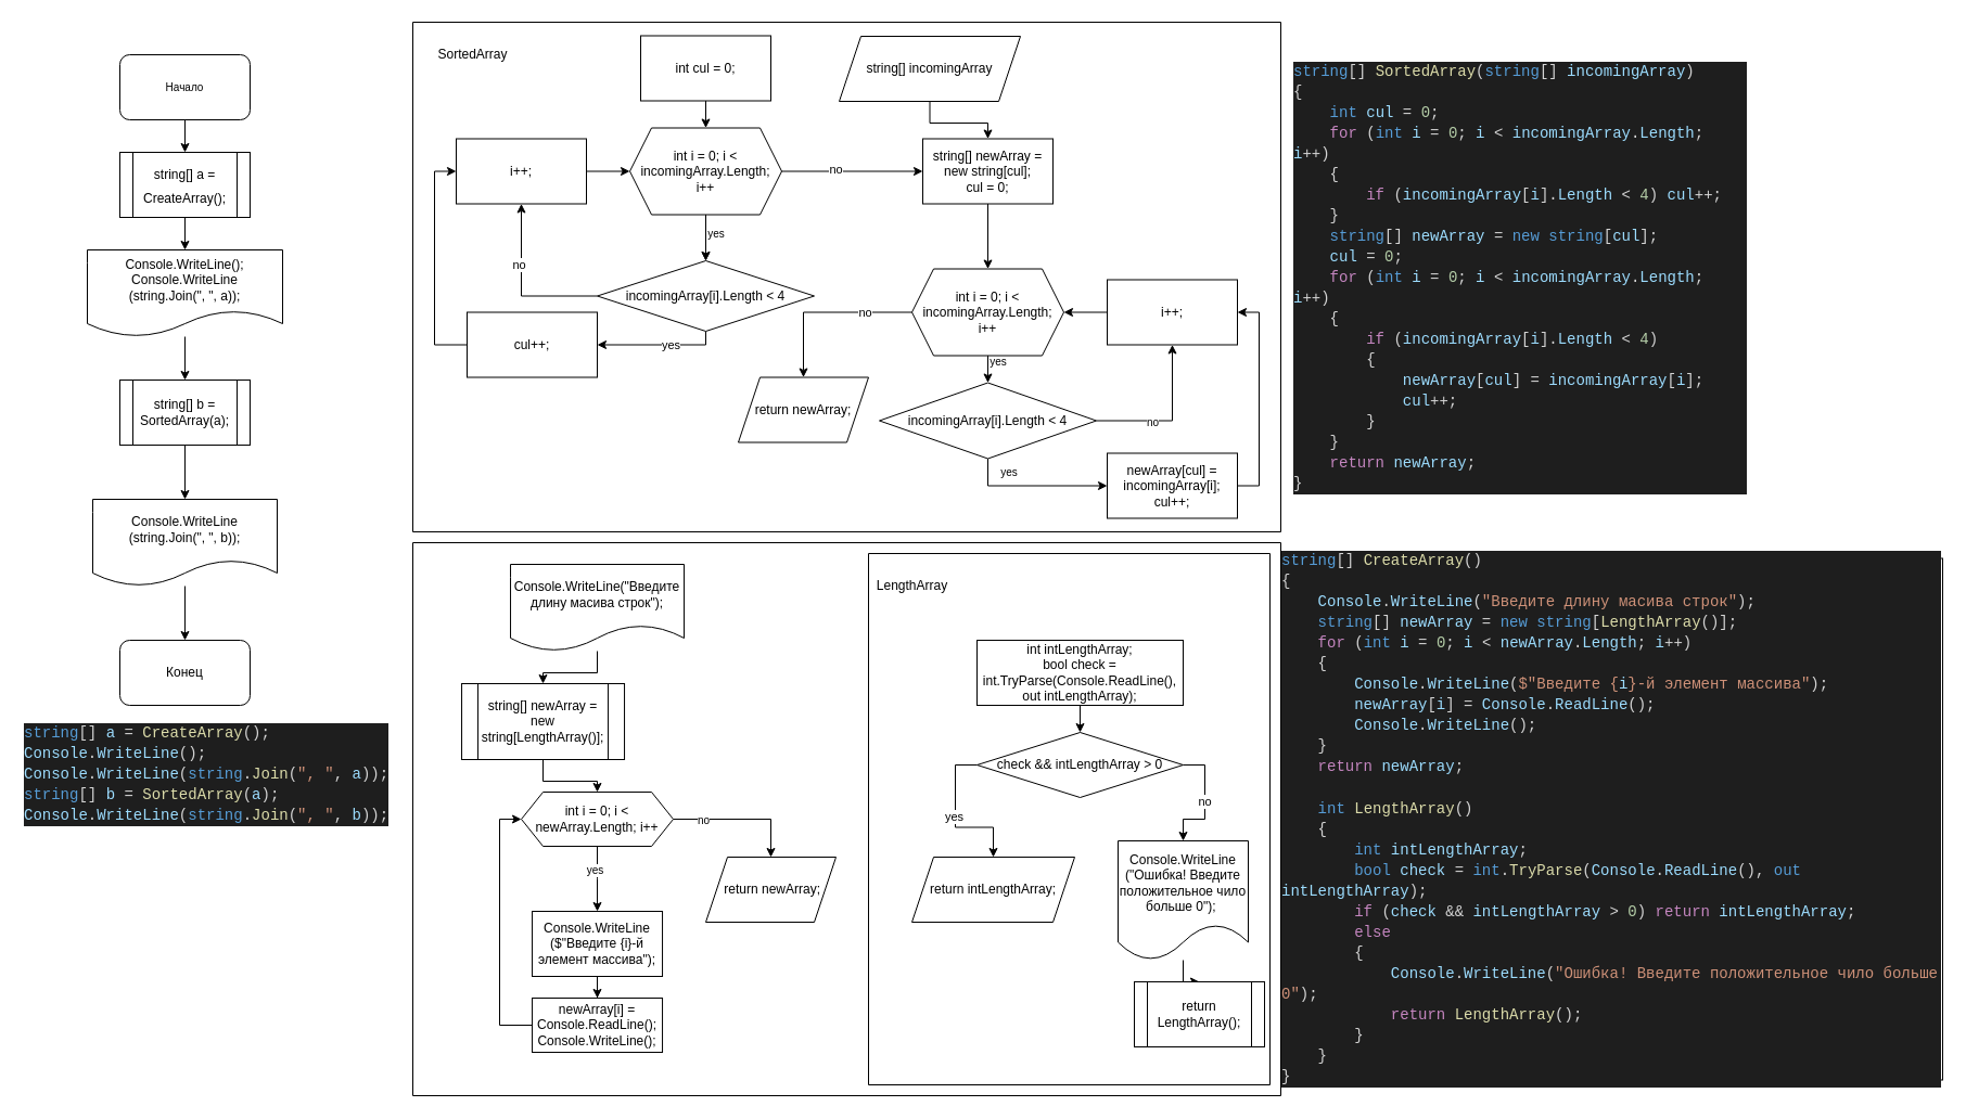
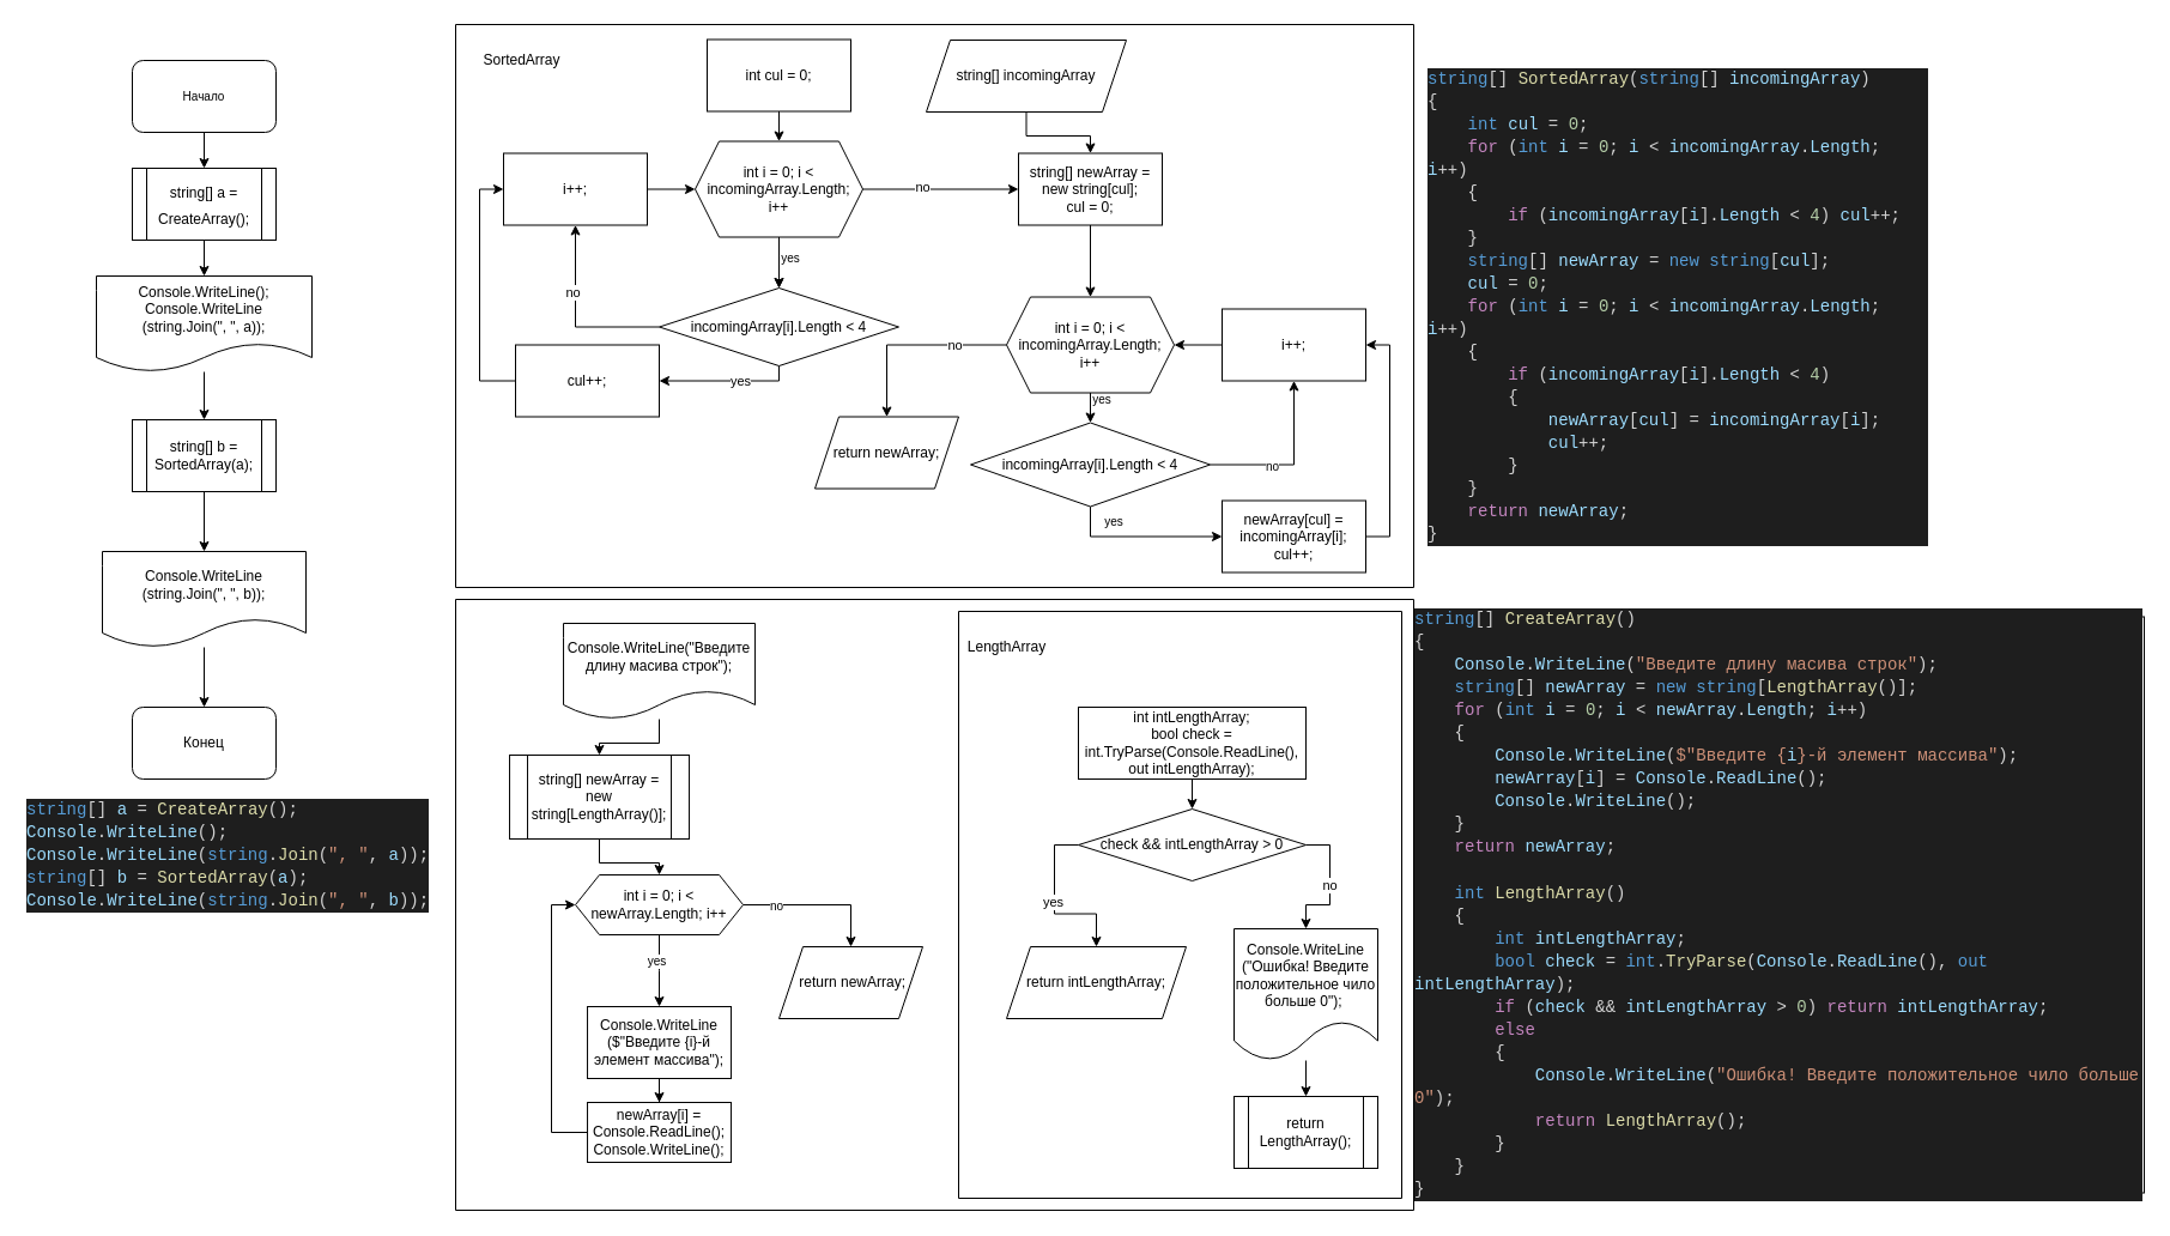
- <mxCell id="53" value="return LengthArray();" style="shape=process;whiteSpace=wrap;html=1;backgroundOutline=1;rounded=0;glass=0;" vertex="1" parent="43"><mxGeometry x="245" y="395" width="120" height="60" as="geometry" /></mxCell>
+ <mxCell id="53" value="return LengthArray();" style="shape=process;whiteSpace=wrap;html=1;backgroundOutline=1;rounded=0;glass=0;" vertex="1" parent="43"><mxGeometry x="230" y="405" width="120" height="60" as="geometry" /></mxCell>
